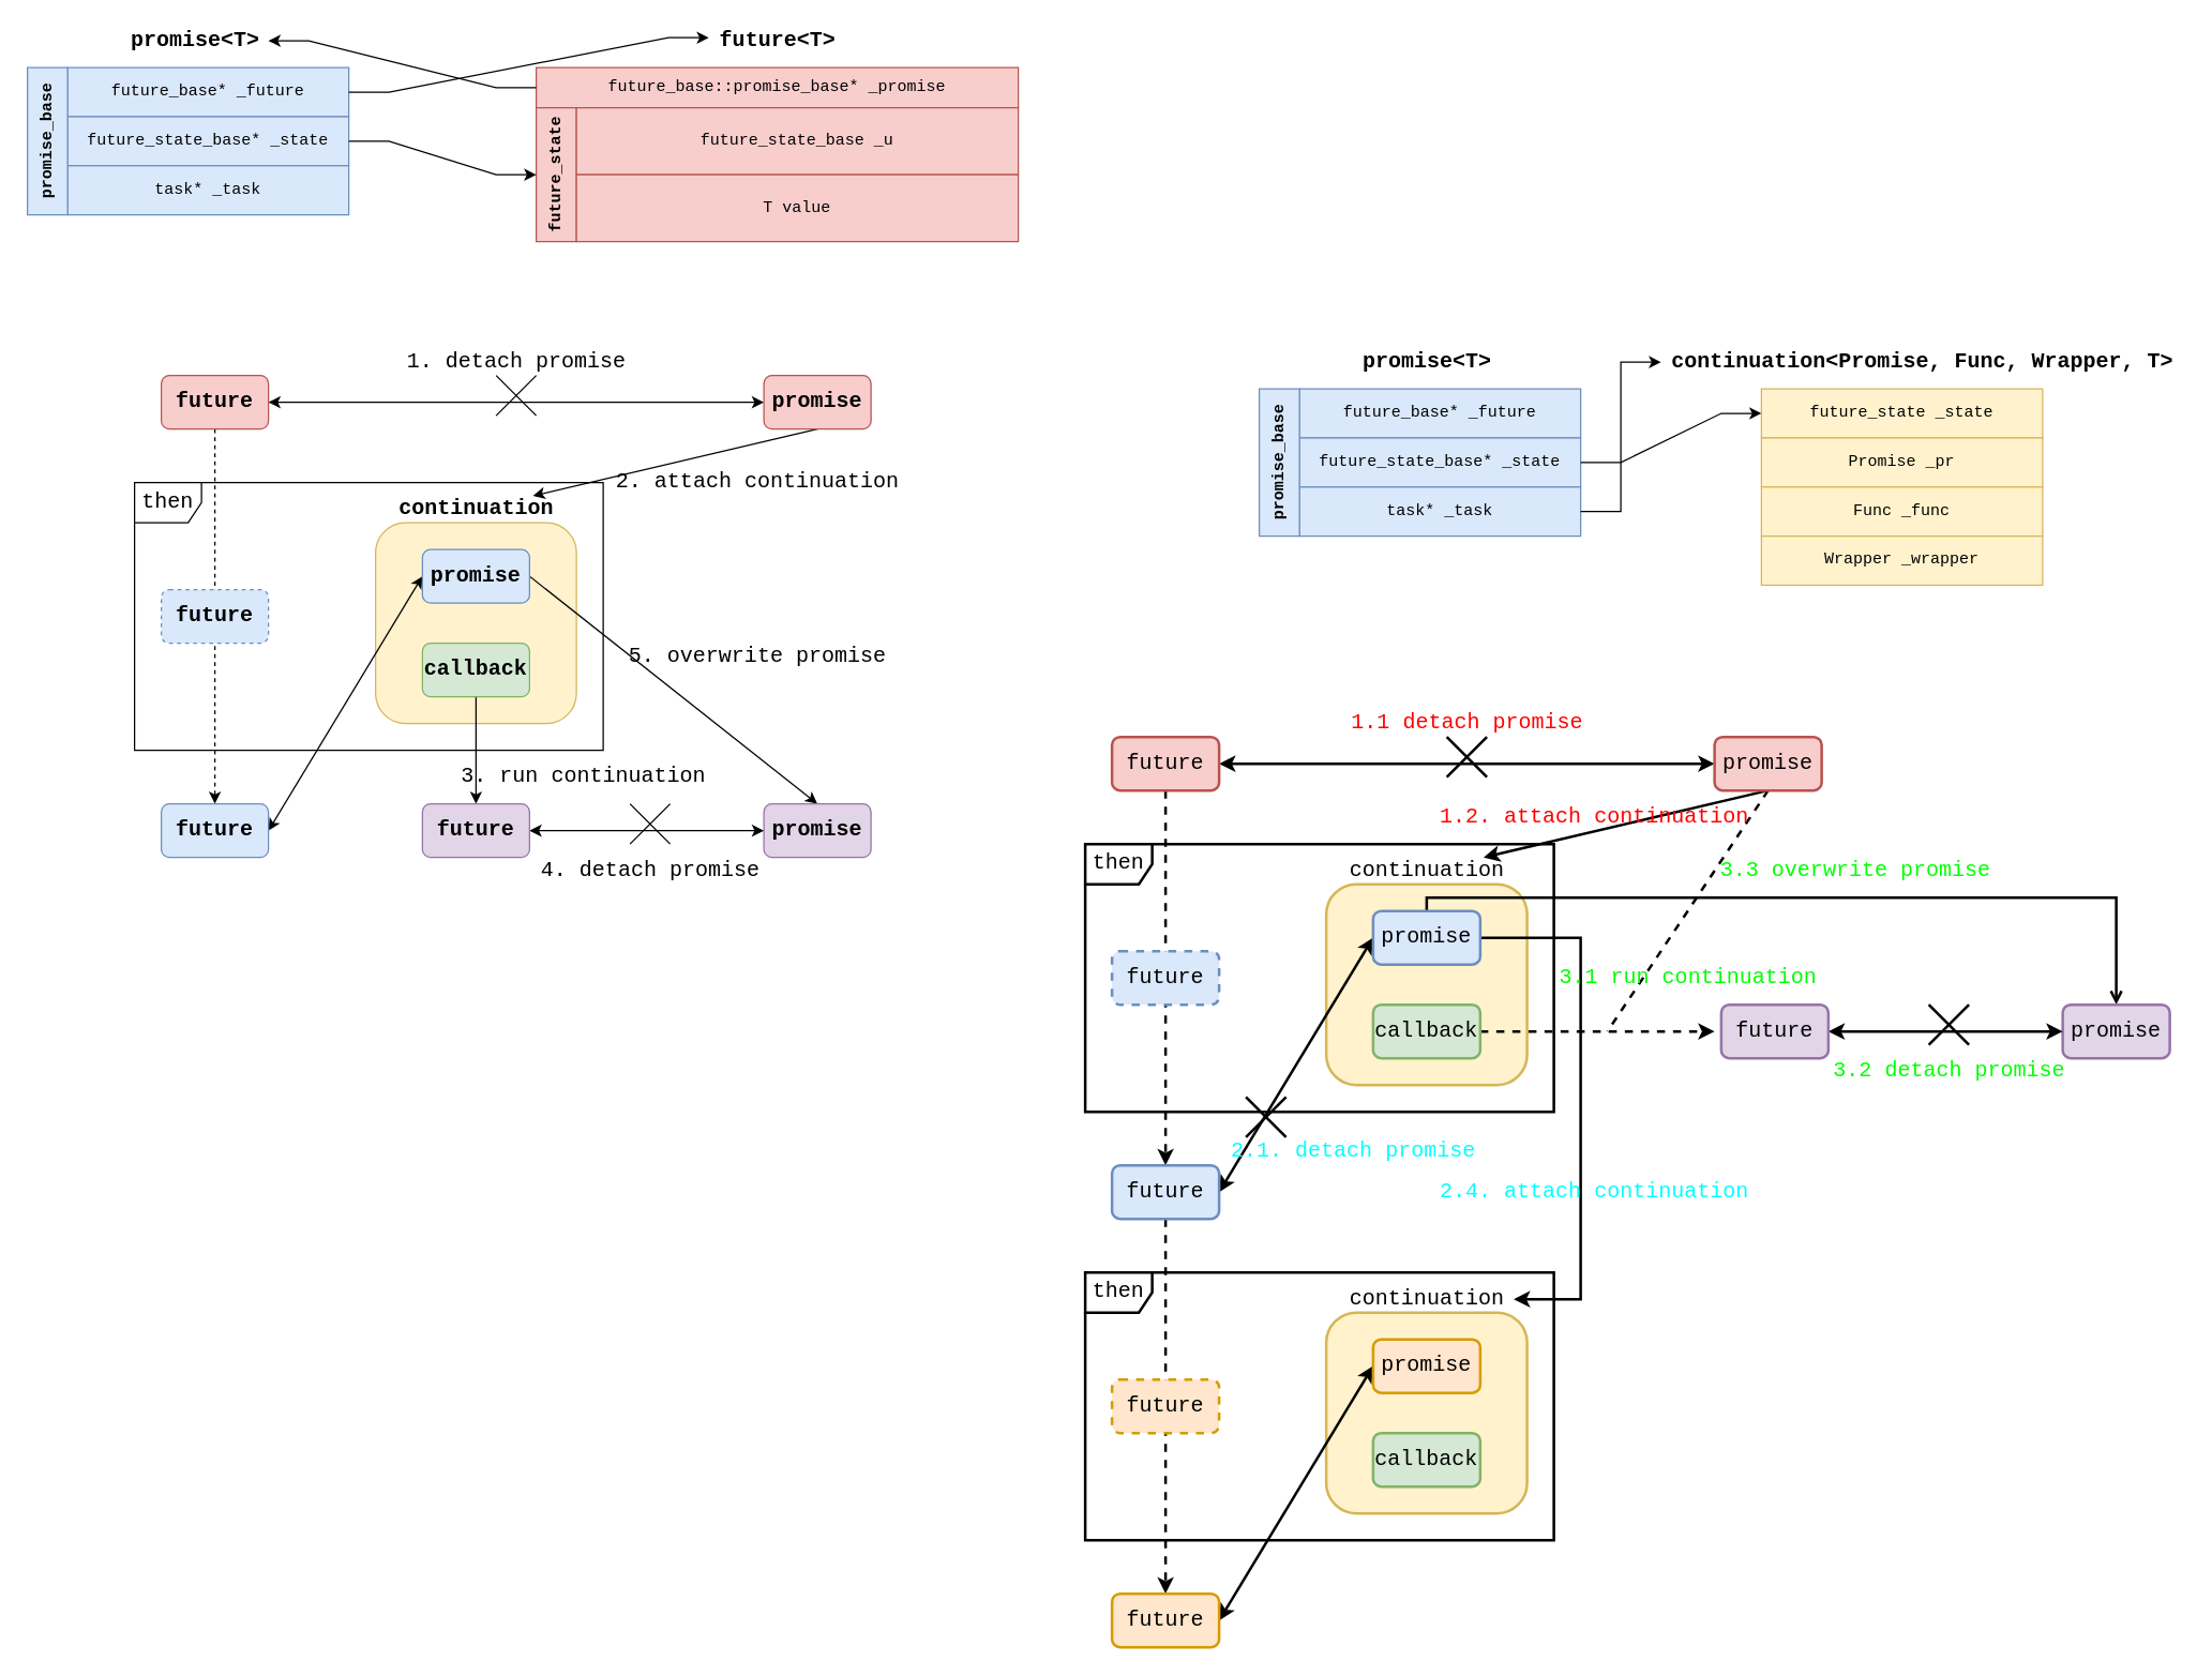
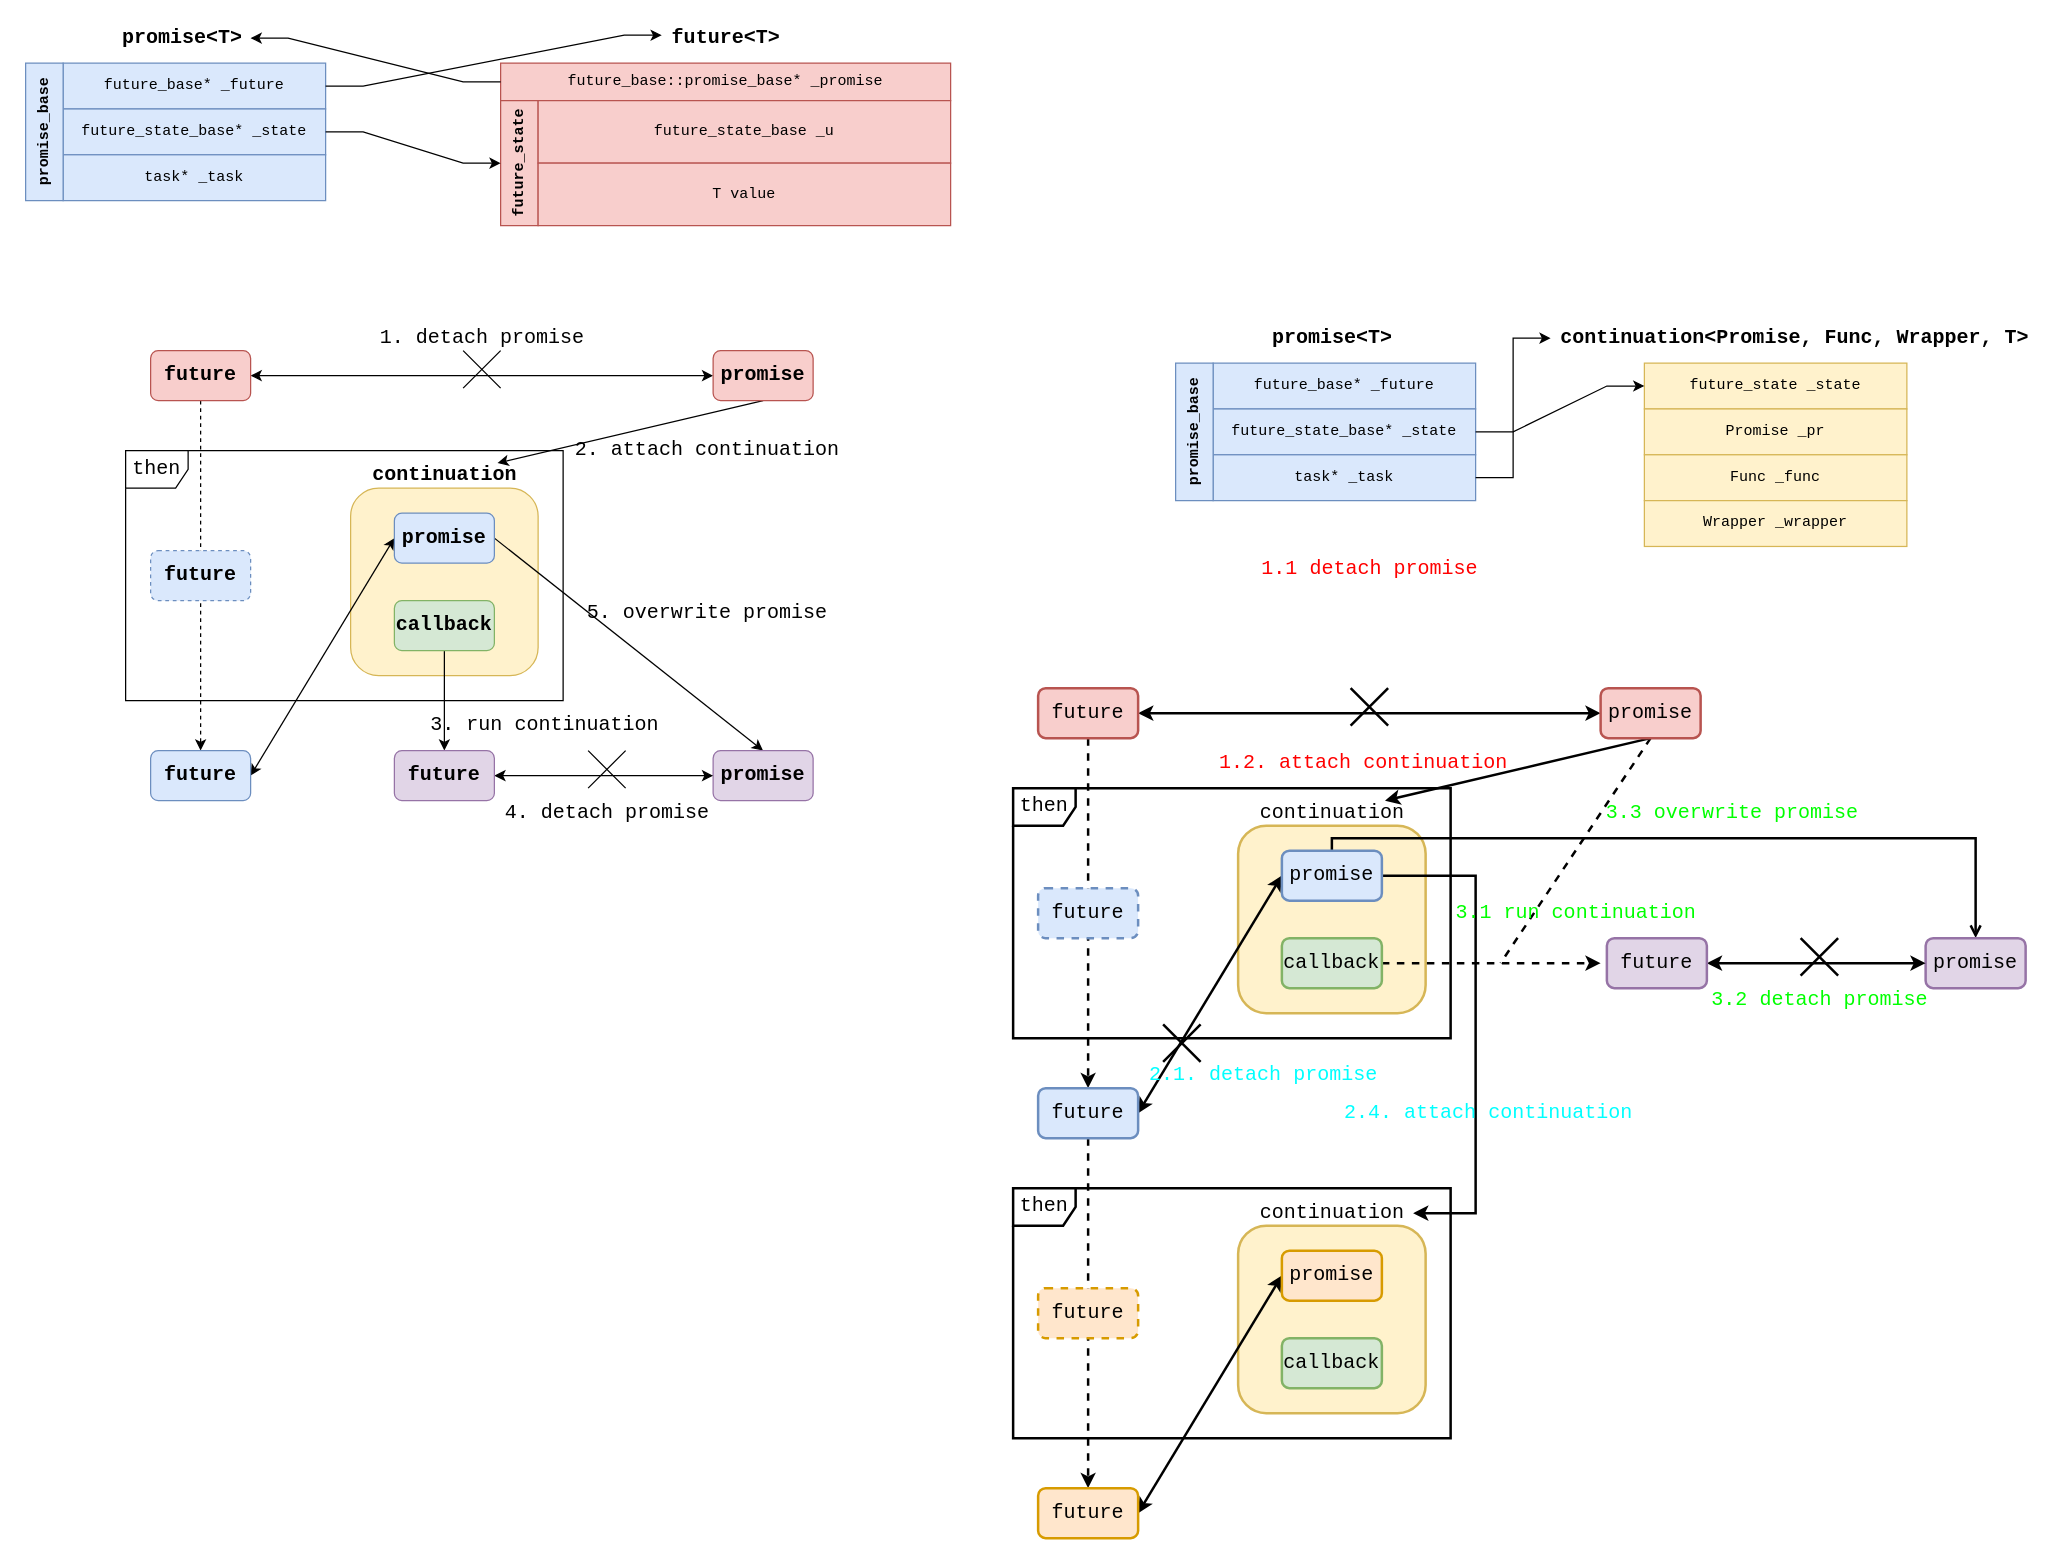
- <mxCell id="83" value="&lt;font style=&quot;font-size: 16px&quot; color=&quot;#ff0000&quot;&gt;1.1 detach promise&lt;/font&gt;" style="text;html=1;align=center;verticalAlign=middle;resizable=0;points=[];autosize=1;fontFamily=Courier New;strokeWidth=1;fontStyle=0" parent="1" vertex="1"><mxGeometry x="1000" y="530" width="190" height="20" as="geometry" /></mxCell>
+ <mxCell id="83" value="&lt;font style=&quot;font-size: 16px&quot; color=&quot;#ff0000&quot;&gt;1.1 detach promise&lt;/font&gt;" style="text;html=1;align=center;verticalAlign=middle;resizable=0;points=[];autosize=1;fontFamily=Courier New;strokeWidth=1;fontStyle=0" parent="1" vertex="1"><mxGeometry x="1000" y="445" width="190" height="20" as="geometry" /></mxCell>
- <mxCell id="84" value="&lt;font style=&quot;font-size: 16px&quot; color=&quot;#ff0000&quot;&gt;1.2. attach&amp;nbsp;continuation&lt;/font&gt;" style="text;html=1;align=center;verticalAlign=middle;resizable=0;points=[];autosize=1;fontFamily=Courier New;strokeWidth=2;fontStyle=0" parent="1" vertex="1"><mxGeometry x="1065" y="600" width="250" height="20" as="geometry" /></mxCell>
+ <mxCell id="84" value="&lt;font style=&quot;font-size: 16px&quot; color=&quot;#ff0000&quot;&gt;1.2. attach&amp;nbsp;continuation&lt;/font&gt;" style="text;html=1;align=center;verticalAlign=middle;resizable=0;points=[];autosize=1;fontFamily=Courier New;strokeWidth=2;fontStyle=0" parent="1" vertex="1"><mxGeometry x="965" y="600" width="250" height="20" as="geometry" /></mxCell>
